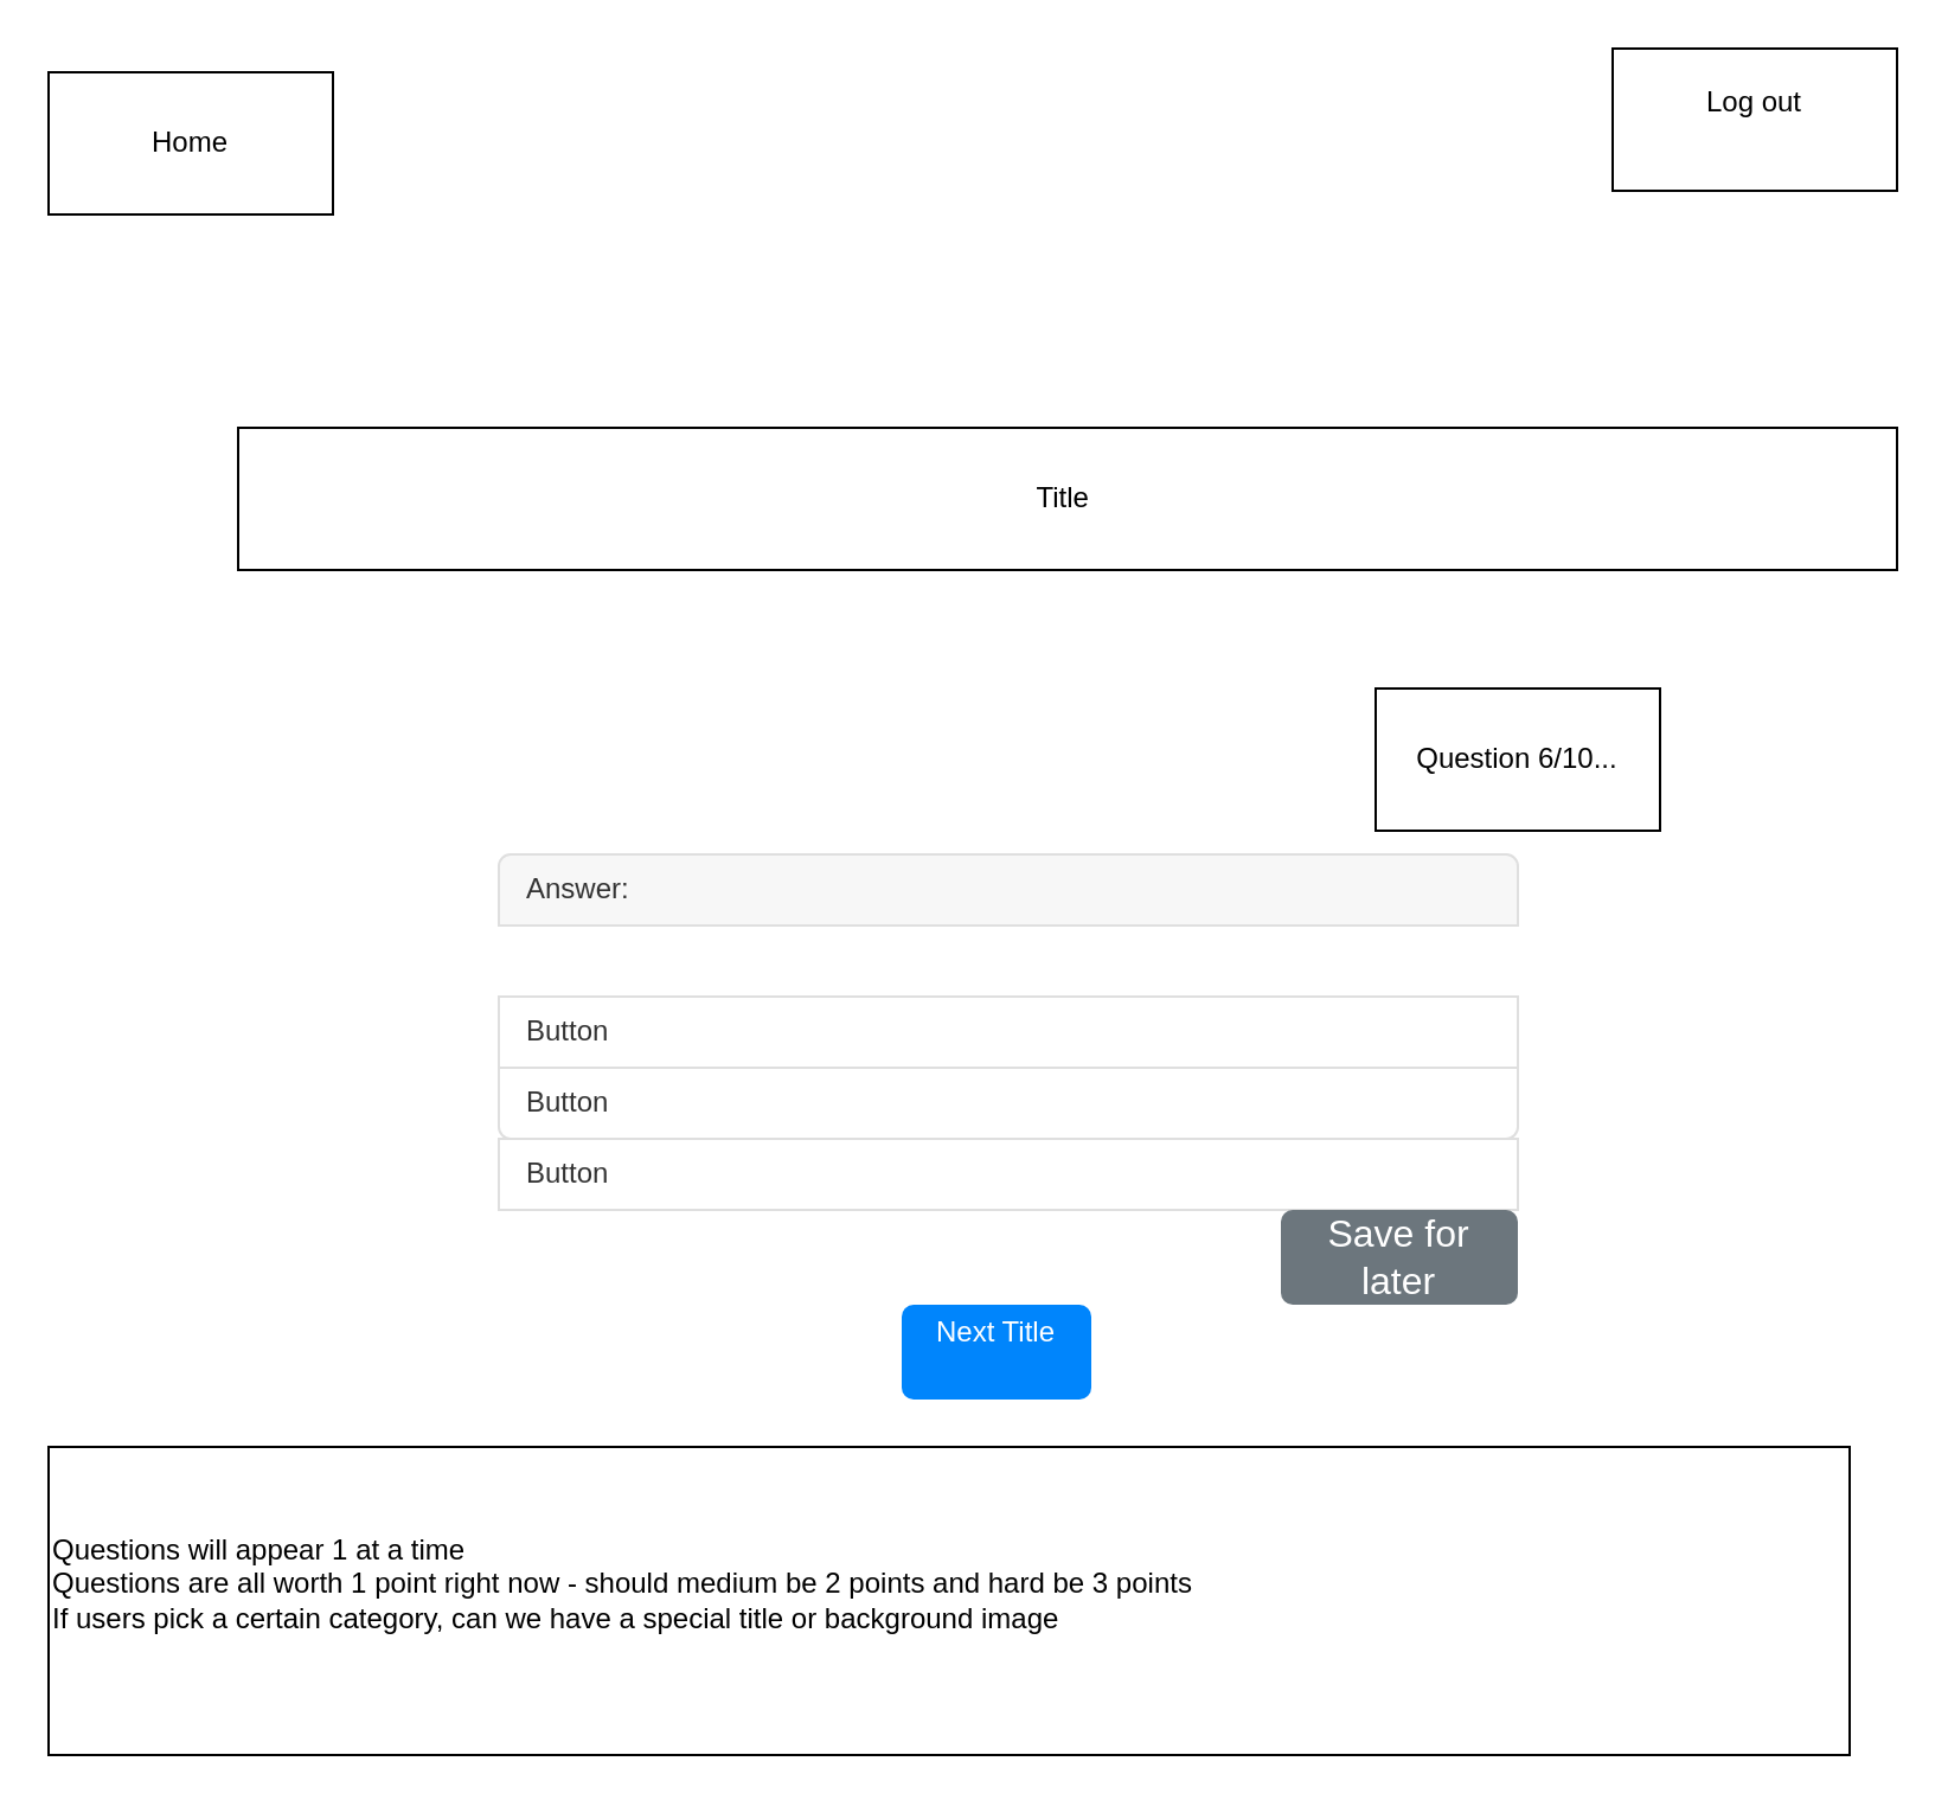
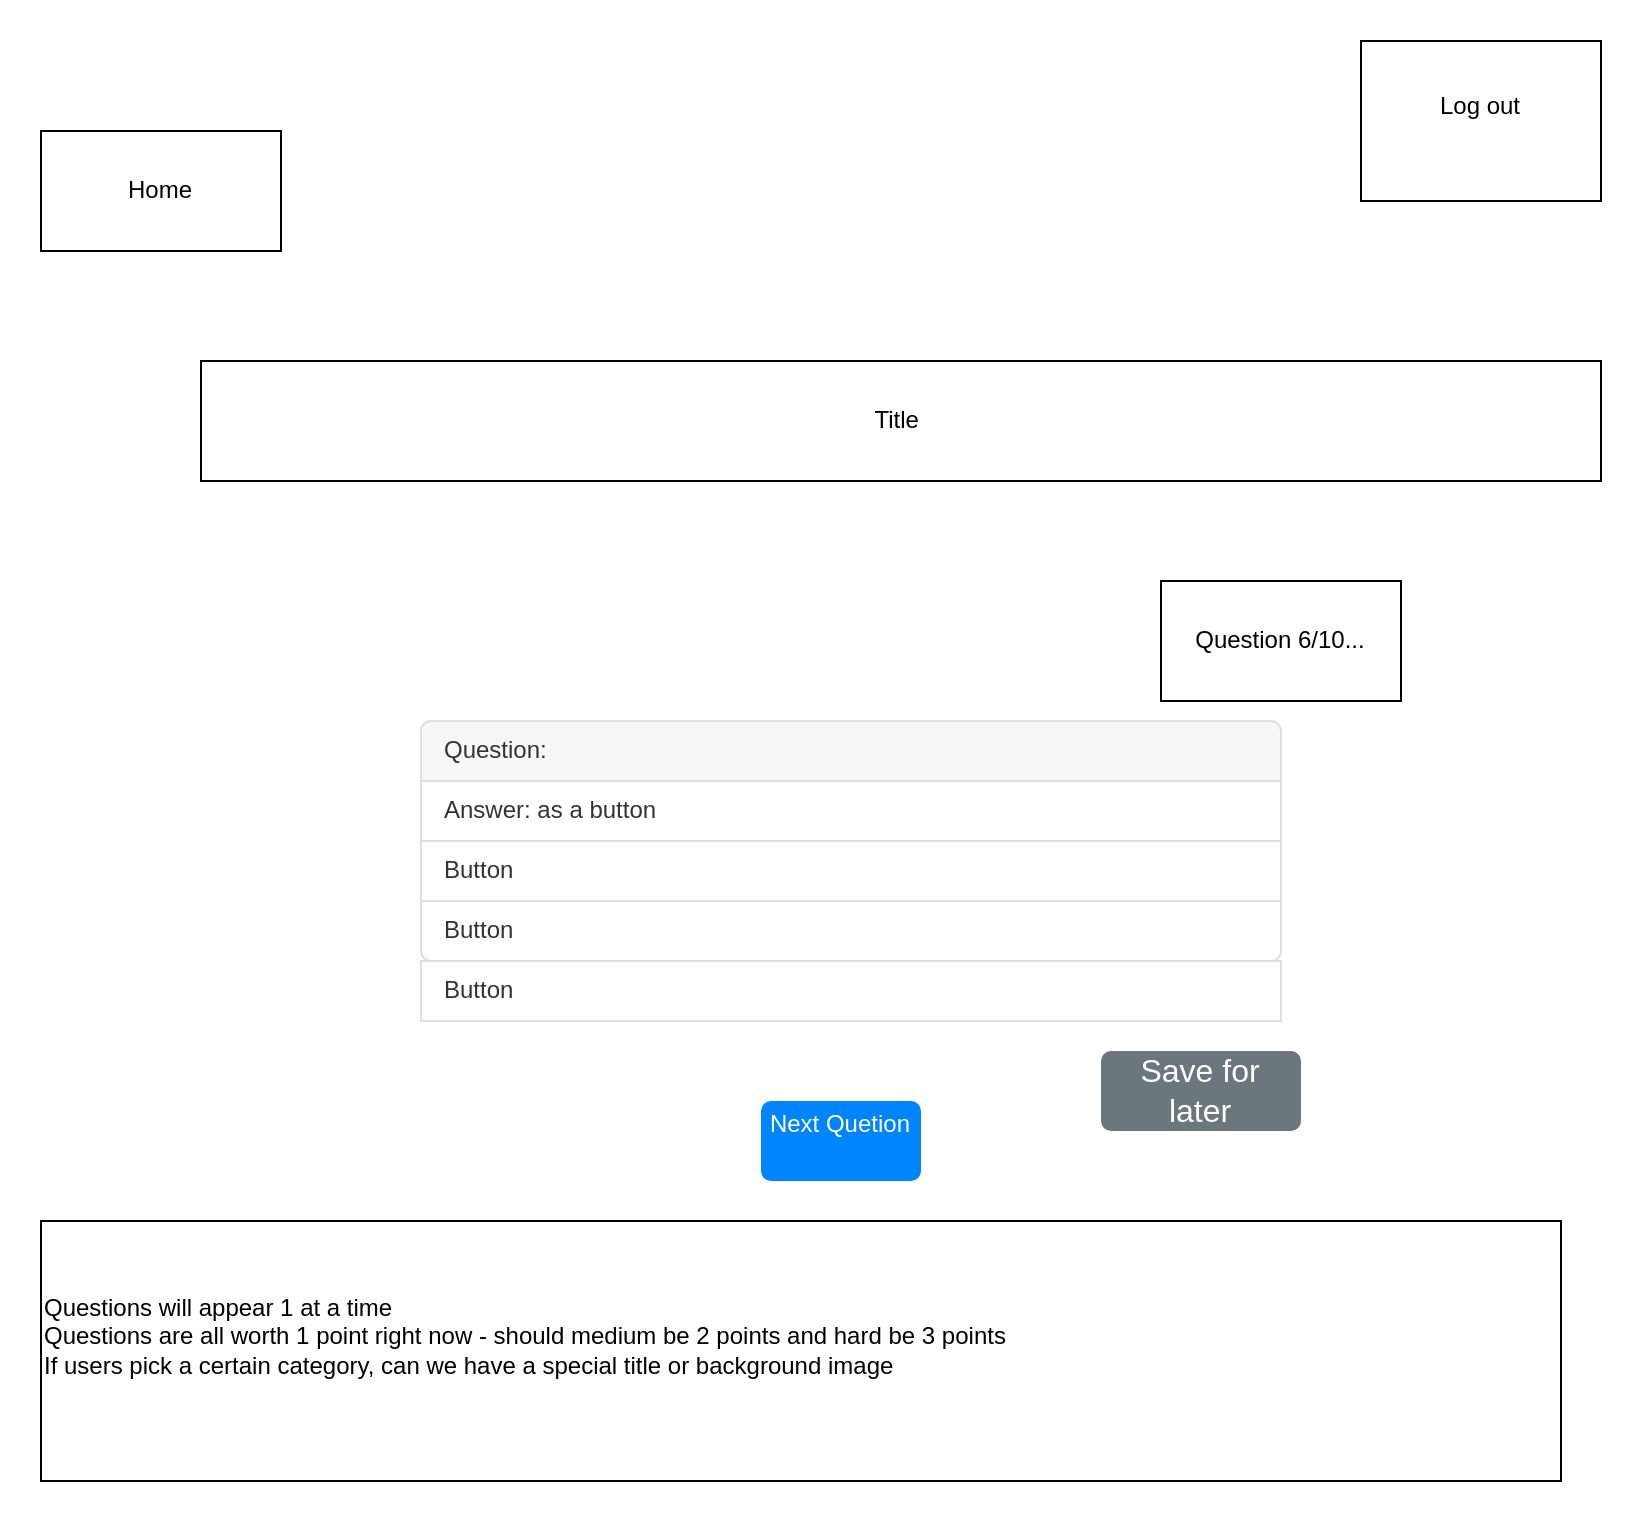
- <mxCell id="10" value="Log out&lt;div&gt;&lt;br&gt;&lt;/div&gt;" style="rounded=0;whiteSpace=wrap;html=1;" vertex="1" parent="1"><mxGeometry x="680" y="20" width="120" height="60" as="geometry" /></mxCell>
+ <mxCell id="10" value="Log out&lt;div&gt;&lt;br&gt;&lt;/div&gt;" style="rounded=0;whiteSpace=wrap;html=1;" vertex="1" parent="1"><mxGeometry x="680" y="20" width="120" height="80" as="geometry" /></mxCell>
- <mxCell id="9" value="Home" style="rounded=0;whiteSpace=wrap;html=1;" vertex="1" parent="1"><mxGeometry x="20" y="30" width="120" height="60" as="geometry" /></mxCell>
+ <mxCell id="9" value="Home" style="rounded=0;whiteSpace=wrap;html=1;" vertex="1" parent="1"><mxGeometry x="20" y="65" width="120" height="60" as="geometry" /></mxCell>
- <mxCell id="2" value="Answer:&amp;nbsp;&lt;span style=&quot;white-space: pre;&quot;&gt;&#09;&lt;/span&gt;" style="text;strokeColor=#DFDFDF;fillColor=#F7F7F7;align=left;verticalAlign=middle;spacingLeft=10;spacingRight=10;overflow=hidden;points=[[0,0.5],[1,0.5]];portConstraint=eastwest;rotatable=0;whiteSpace=wrap;html=1;shape=mxgraph.bootstrap.topButton;rSize=5;fontColor=#333333;" vertex="1" parent="1"><mxGeometry x="210" y="360" width="430" height="30" as="geometry" /></mxCell>
+ <mxCell id="2" value="Question:&amp;nbsp;&lt;span style=&quot;white-space: pre;&quot;&gt;&#09;&lt;/span&gt;" style="text;strokeColor=#DFDFDF;fillColor=#F7F7F7;align=left;verticalAlign=middle;spacingLeft=10;spacingRight=10;overflow=hidden;points=[[0,0.5],[1,0.5]];portConstraint=eastwest;rotatable=0;whiteSpace=wrap;html=1;shape=mxgraph.bootstrap.topButton;rSize=5;fontColor=#333333;" vertex="1" parent="1"><mxGeometry x="210" y="360" width="430" height="30" as="geometry" /></mxCell>
+ <mxCell id="3" value="Answer: as a button" style="text;strokeColor=#DFDFDF;fillColor=#FFFFFF;align=left;verticalAlign=middle;spacingLeft=10;spacingRight=10;overflow=hidden;points=[[0,0.5],[1,0.5]];portConstraint=eastwest;rotatable=0;whiteSpace=wrap;html=1;rSize=5;fontColor=#333333;" vertex="1" parent="1"><mxGeometry x="210" y="390" width="430" height="30" as="geometry" /></mxCell>
- <mxCell id="8" value="Save for later" style="html=1;shadow=0;dashed=0;shape=mxgraph.bootstrap.rrect;rSize=5;strokeColor=none;strokeWidth=1;fillColor=#6C767D;fontColor=#FFFFFF;whiteSpace=wrap;align=center;verticalAlign=middle;spacingLeft=0;fontStyle=0;fontSize=16;spacing=5;" vertex="1" parent="1"><mxGeometry x="540" y="510" width="100" height="40" as="geometry" /></mxCell>
+ <mxCell id="8" value="Save for later" style="html=1;shadow=0;dashed=0;shape=mxgraph.bootstrap.rrect;rSize=5;strokeColor=none;strokeWidth=1;fillColor=#6C767D;fontColor=#FFFFFF;whiteSpace=wrap;align=center;verticalAlign=middle;spacingLeft=0;fontStyle=0;fontSize=16;spacing=5;" vertex="1" parent="1"><mxGeometry x="550" y="525" width="100" height="40" as="geometry" /></mxCell>
- <mxCell id="7" value="&lt;font style=&quot;font-size: 12px; color: rgb(255, 255, 255);&quot;&gt;Next Title&lt;/font&gt;&lt;div&gt;&lt;br&gt;&lt;/div&gt;" style="html=1;shadow=0;dashed=0;shape=mxgraph.bootstrap.rrect;rSize=5;strokeColor=none;strokeWidth=1;fillColor=#0085FC;fontColor=#FFFFFF;whiteSpace=wrap;align=center;verticalAlign=middle;spacingLeft=0;fontStyle=0;fontSize=16;spacing=5;" vertex="1" parent="1"><mxGeometry x="380" y="550" width="80" height="40" as="geometry" /></mxCell>
+ <mxCell id="7" value="&lt;font style=&quot;font-size: 12px; color: rgb(255, 255, 255);&quot;&gt;Next Quetion&lt;/font&gt;&lt;div&gt;&lt;br&gt;&lt;/div&gt;" style="html=1;shadow=0;dashed=0;shape=mxgraph.bootstrap.rrect;rSize=5;strokeColor=none;strokeWidth=1;fillColor=#0085FC;fontColor=#FFFFFF;whiteSpace=wrap;align=center;verticalAlign=middle;spacingLeft=0;fontStyle=0;fontSize=16;spacing=5;" vertex="1" parent="1"><mxGeometry x="380" y="550" width="80" height="40" as="geometry" /></mxCell>
